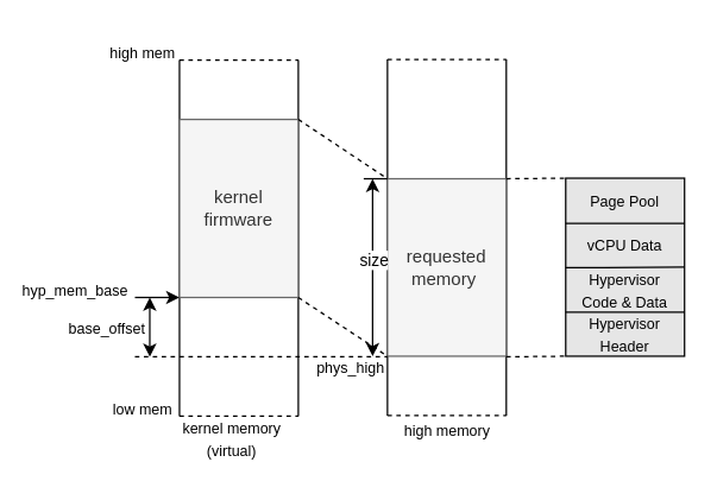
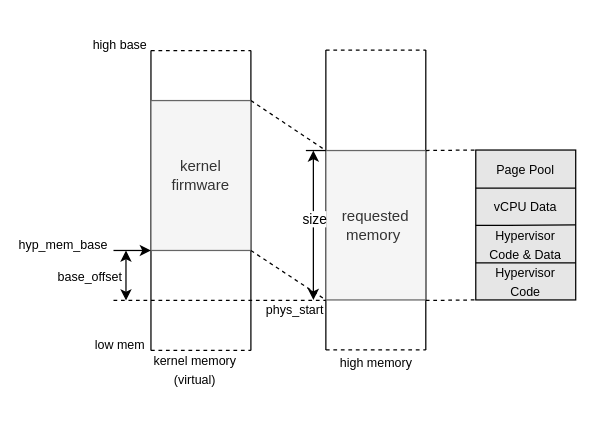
- <mxCell id="34" value="&lt;font style=&quot;font-size: 10px;&quot;&gt;high mem&lt;/font&gt;" style="text;html=1;align=center;verticalAlign=middle;resizable=0;points=[];autosize=1;strokeColor=none;fillColor=none;" vertex="1" parent="1"><mxGeometry x="60" y="20" width="70" height="30" as="geometry" /></mxCell>
+ <mxCell id="34" value="&lt;font style=&quot;font-size: 10px;&quot;&gt;high base&lt;/font&gt;" style="text;html=1;align=center;verticalAlign=middle;resizable=0;points=[];autosize=1;strokeColor=none;fillColor=none;" vertex="1" parent="1"><mxGeometry x="60" y="20" width="70" height="30" as="geometry" /></mxCell>
- <mxCell id="27" value="&lt;font style=&quot;font-size: 10px;&quot;&gt;Hypervisor Header&lt;/font&gt;" style="text;html=1;align=center;verticalAlign=middle;whiteSpace=wrap;rounded=0;" vertex="1" parent="1"><mxGeometry x="390" y="209.6" width="60" height="30" as="geometry" /></mxCell>
+ <mxCell id="27" value="&lt;font style=&quot;font-size: 10px;&quot;&gt;Hypervisor Code&lt;/font&gt;" style="text;html=1;align=center;verticalAlign=middle;whiteSpace=wrap;rounded=0;" vertex="1" parent="1"><mxGeometry x="390" y="209.6" width="60" height="30" as="geometry" /></mxCell>
- <mxCell id="14" value="&lt;font style=&quot;font-size: 10px;&quot;&gt;phys_high&lt;/font&gt;" style="text;html=1;align=center;verticalAlign=middle;resizable=0;points=[];autosize=1;strokeColor=none;fillColor=none;" vertex="1" parent="1"><mxGeometry x="200" y="232" width="70" height="30" as="geometry" /></mxCell>
+ <mxCell id="14" value="&lt;font style=&quot;font-size: 10px;&quot;&gt;phys_start&lt;/font&gt;" style="text;html=1;align=center;verticalAlign=middle;resizable=0;points=[];autosize=1;strokeColor=none;fillColor=none;" vertex="1" parent="1"><mxGeometry x="200" y="232" width="70" height="30" as="geometry" /></mxCell>
